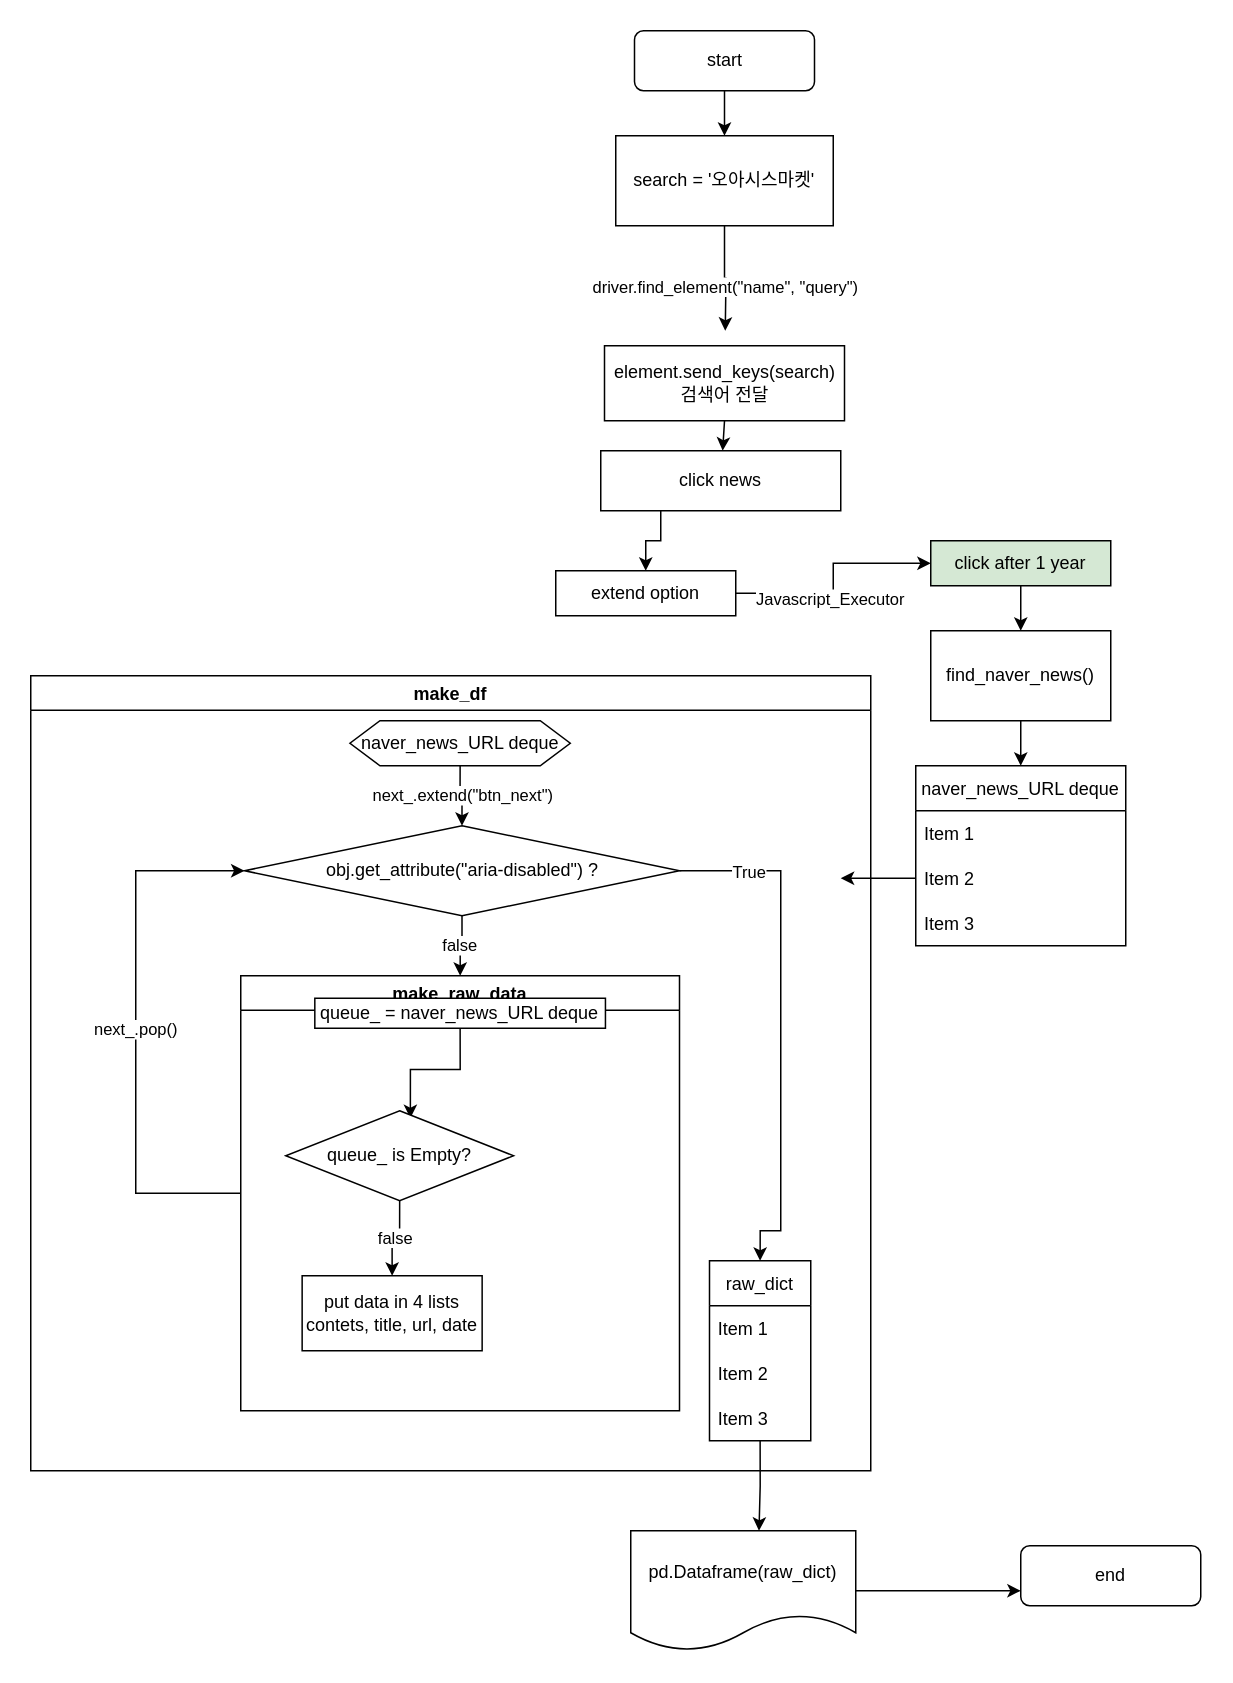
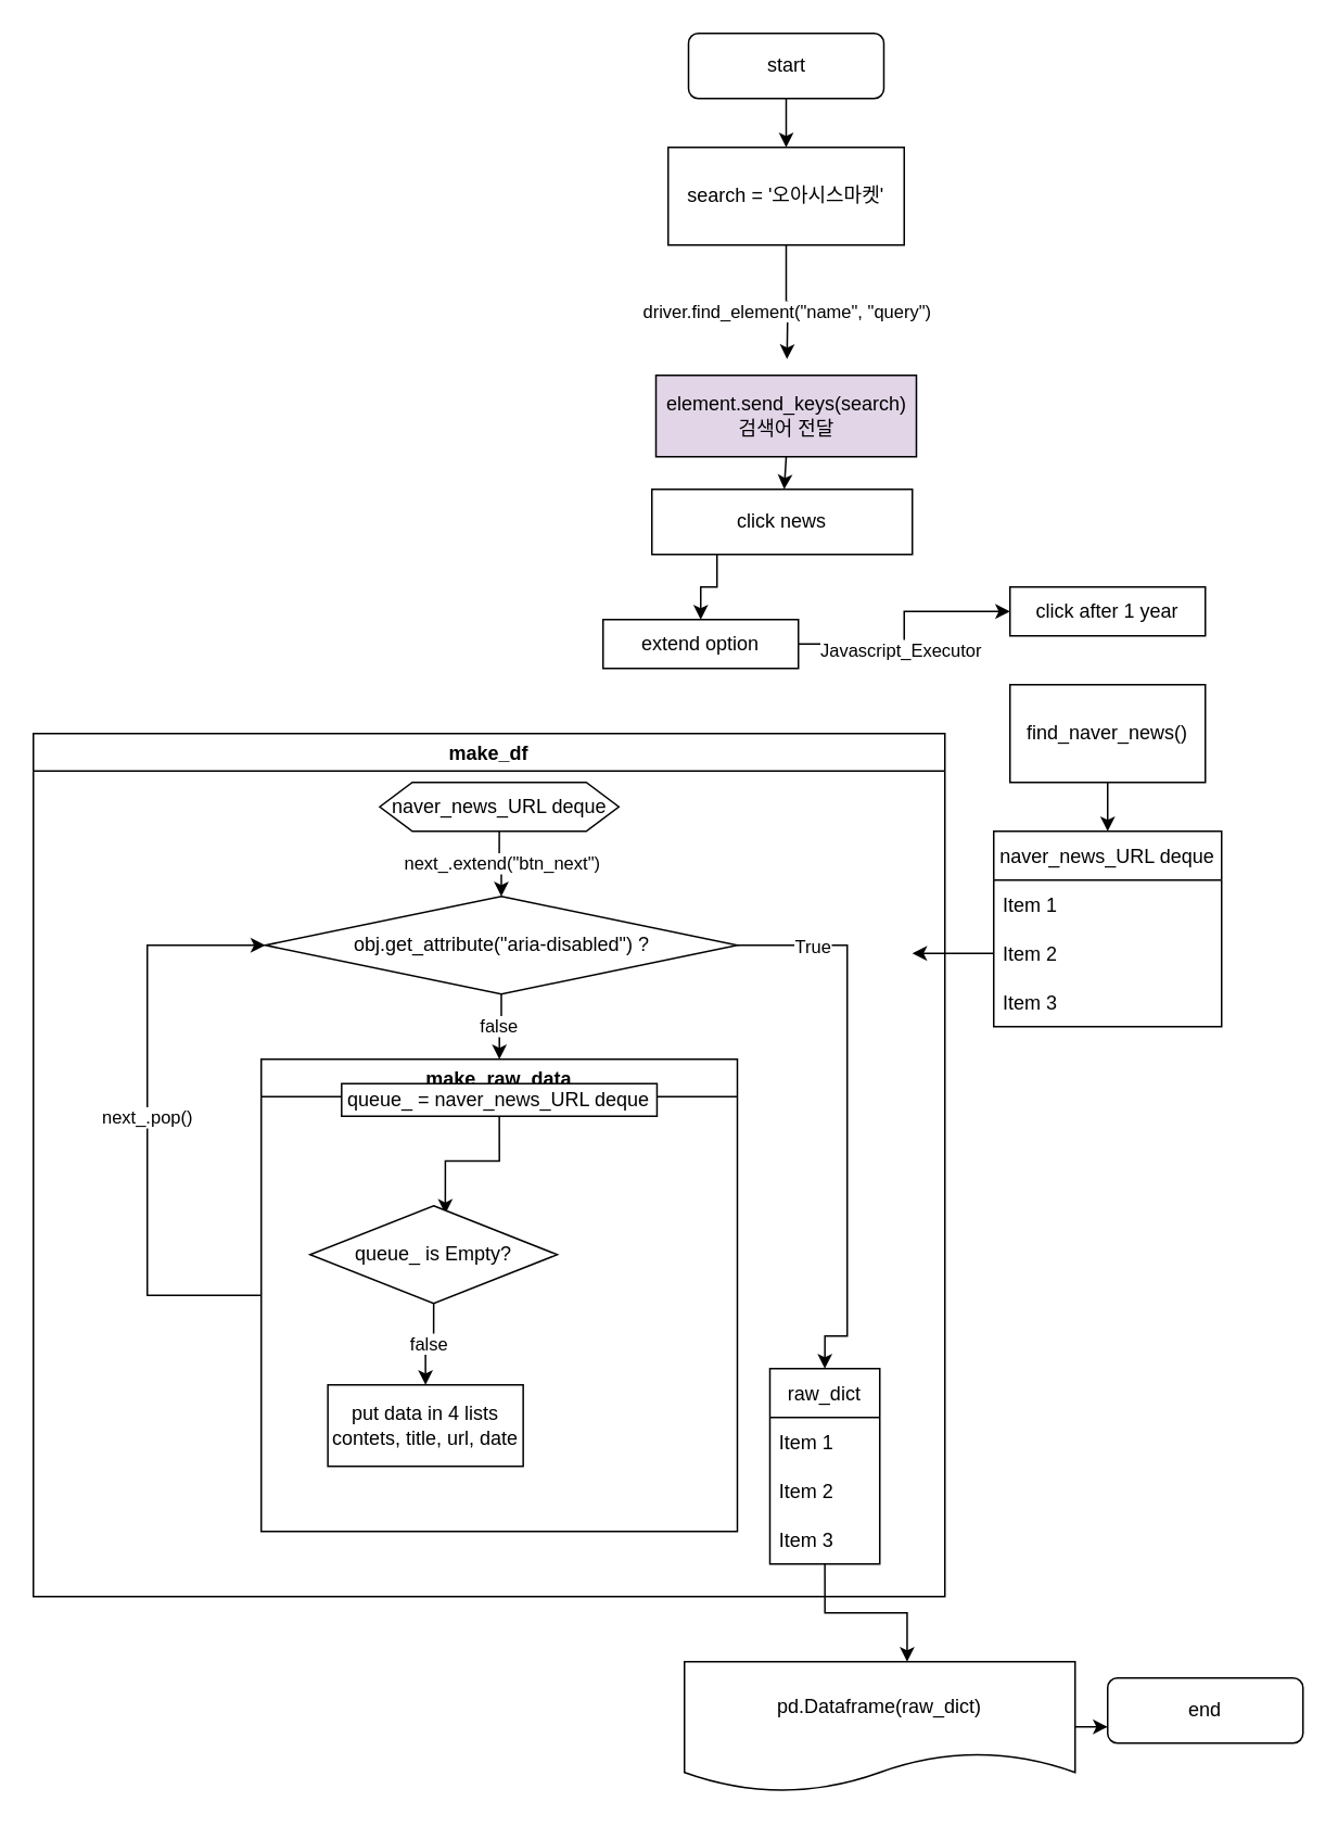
- <mxCell id="8" value="&lt;div&gt;element.send_keys(search) 검색어 전달&lt;br&gt;&lt;/div&gt;" style="rounded=0;whiteSpace=wrap;html=1;" vertex="1" parent="1"><mxGeometry x="402.5" y="230" width="160" height="50" as="geometry" /></mxCell>
+ <mxCell id="8" value="&lt;div&gt;element.send_keys(search) 검색어 전달&lt;br&gt;&lt;/div&gt;" style="rounded=0;whiteSpace=wrap;html=1;fillColor=#e1d5e7;" vertex="1" parent="1"><mxGeometry x="402.5" y="230" width="160" height="50" as="geometry" /></mxCell>
- <mxCell id="16" value="click after 1 year" style="rounded=0;whiteSpace=wrap;html=1;fillColor=#d5e8d4;" vertex="1" parent="1"><mxGeometry x="620" y="360" width="120" height="30" as="geometry" /></mxCell>
+ <mxCell id="16" value="click after 1 year" style="rounded=0;whiteSpace=wrap;html=1;" vertex="1" parent="1"><mxGeometry x="620" y="360" width="120" height="30" as="geometry" /></mxCell>
- <mxCell id="15" style="edgeStyle=orthogonalEdgeStyle;rounded=0;orthogonalLoop=1;jettySize=auto;html=1;exitX=0.5;exitY=1;exitDx=0;exitDy=0;" edge="1" parent="1" source="16" target="18"><mxGeometry relative="1" as="geometry" /></mxCell>
- <mxCell id="37" value="pd.Dataframe(raw_dict)" style="shape=document;whiteSpace=wrap;html=1;boundedLbl=1;" vertex="1" parent="1"><mxGeometry x="420" y="1020" width="150" height="80" as="geometry" /></mxCell>
+ <mxCell id="37" value="pd.Dataframe(raw_dict)" style="shape=document;whiteSpace=wrap;html=1;boundedLbl=1;" vertex="1" parent="1"><mxGeometry x="420" y="1020" width="240" height="80" as="geometry" /></mxCell>
